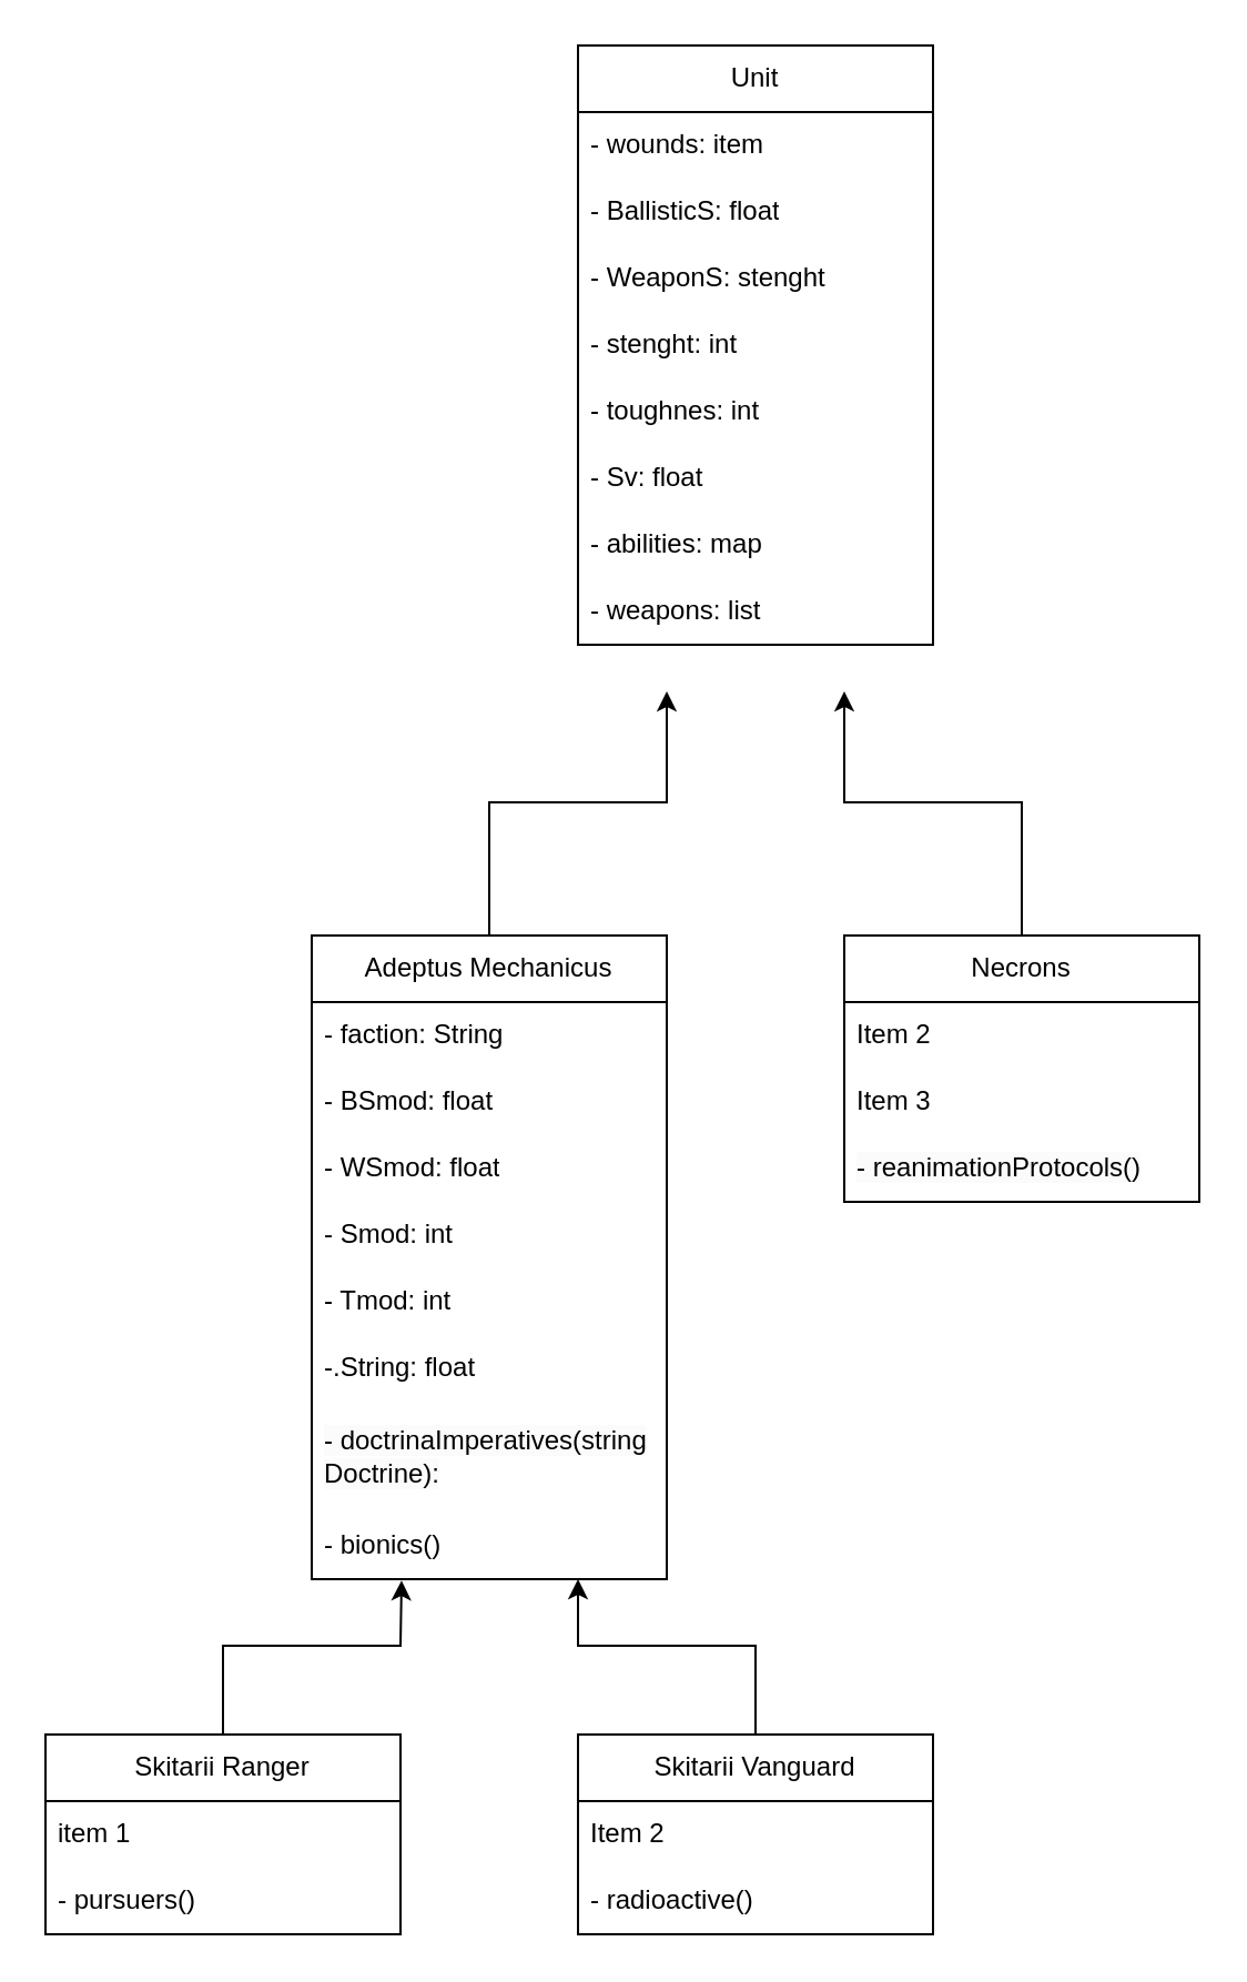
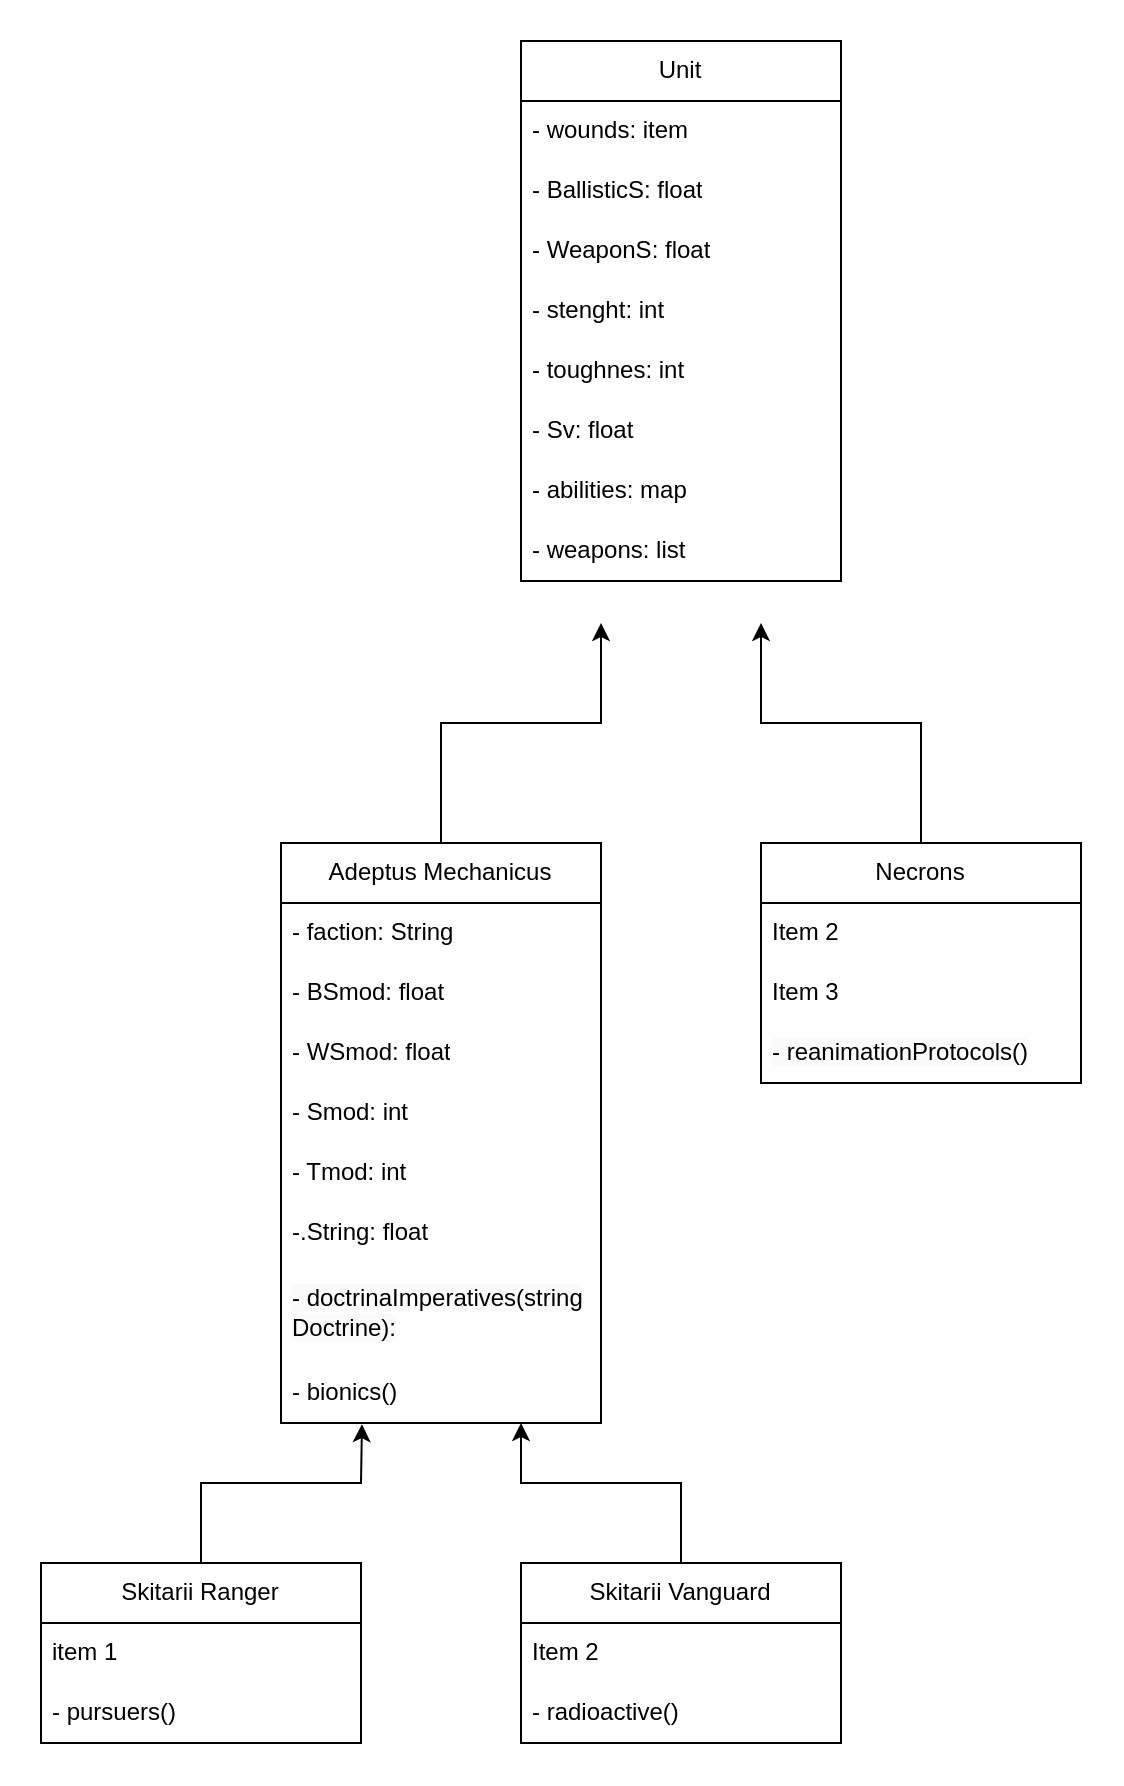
- <mxCell id="5" value="- WeaponS: stenght" style="text;strokeColor=none;fillColor=none;align=left;verticalAlign=middle;spacingLeft=4;spacingRight=4;overflow=hidden;points=[[0,0.5],[1,0.5]];portConstraint=eastwest;rotatable=0;whiteSpace=wrap;html=1;" vertex="1" parent="2"><mxGeometry y="90" width="160" height="30" as="geometry" /></mxCell>
+ <mxCell id="5" value="- WeaponS: float" style="text;strokeColor=none;fillColor=none;align=left;verticalAlign=middle;spacingLeft=4;spacingRight=4;overflow=hidden;points=[[0,0.5],[1,0.5]];portConstraint=eastwest;rotatable=0;whiteSpace=wrap;html=1;" vertex="1" parent="2"><mxGeometry y="90" width="160" height="30" as="geometry" /></mxCell>
